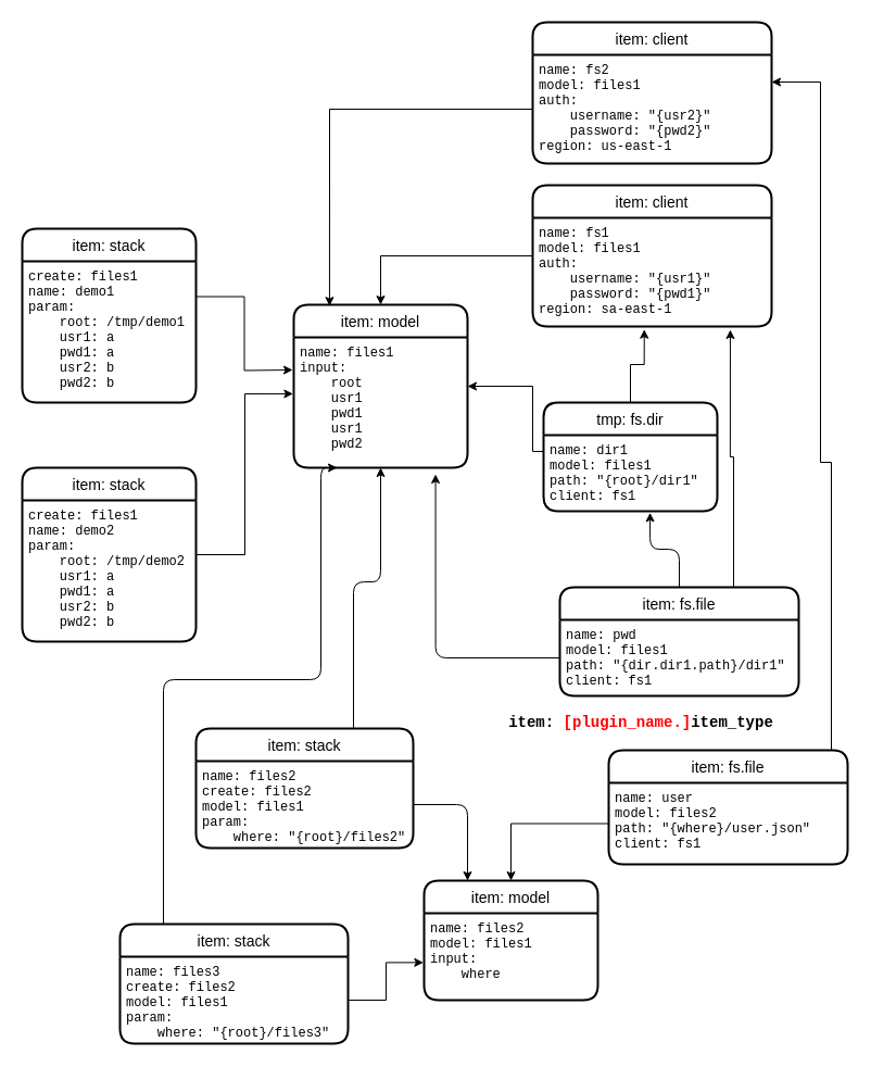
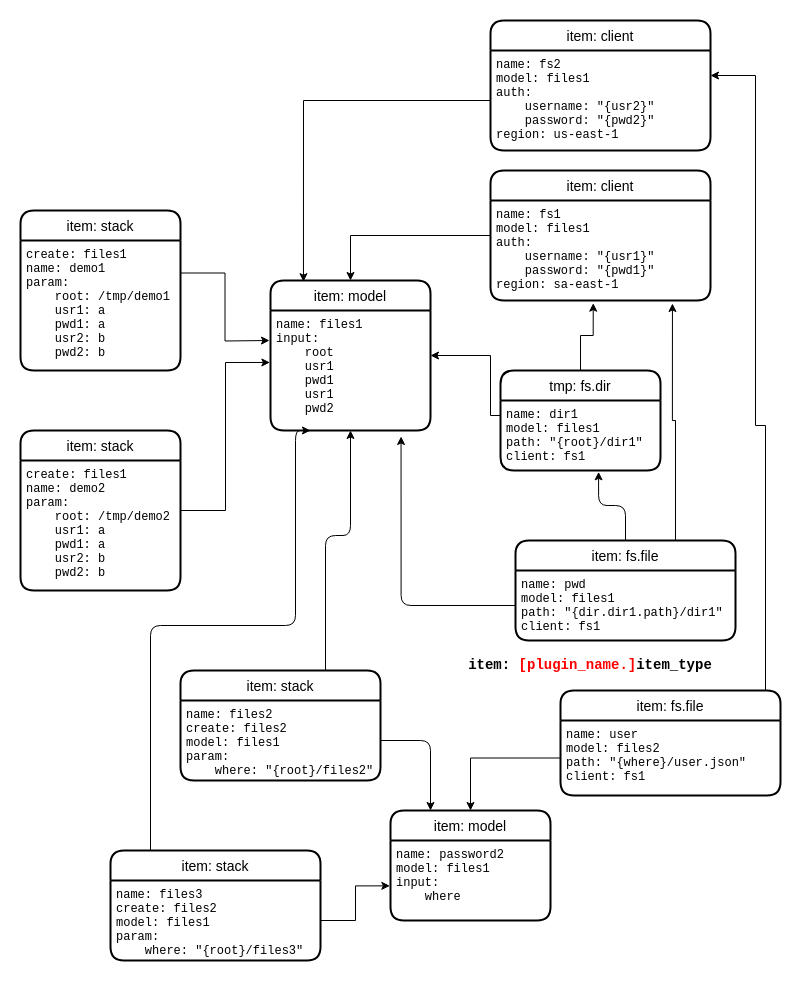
- <mxCell id="10" value="name: files2&#10;model: files1&#10;input:&#10;    where" style="align=left;strokeColor=none;fillColor=none;spacingLeft=4;fontSize=12;verticalAlign=top;resizable=0;rotatable=0;part=1;fontFamily=Courier New;" parent="9" vertex="1"><mxGeometry y="30" width="160" height="80" as="geometry" /></mxCell>
+ <mxCell id="10" value="name: password2&#10;model: files1&#10;input:&#10;    where" style="align=left;strokeColor=none;fillColor=none;spacingLeft=4;fontSize=12;verticalAlign=top;resizable=0;rotatable=0;part=1;fontFamily=Courier New;" parent="9" vertex="1"><mxGeometry y="30" width="160" height="80" as="geometry" /></mxCell>
